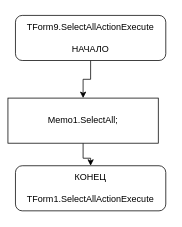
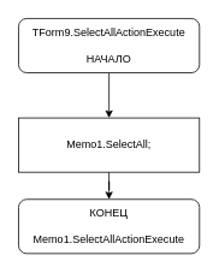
- <mxCell id="5" value="Memo1.SelectAll;" style="rounded=0;whiteSpace=wrap;html=1;" vertex="1" parent="1"><mxGeometry x="10" y="130" width="200" height="60" as="geometry" /></mxCell>
+ <mxCell id="5" value="Memo1.SelectAll;" style="rounded=0;whiteSpace=wrap;html=1;" vertex="1" parent="1"><mxGeometry x="20" y="130" width="200" height="60" as="geometry" /></mxCell>
- <mxCell id="6" value="КОНЕЦ&lt;br&gt;&lt;br&gt;TForm1.SelectAllActionExecute" style="rounded=1;whiteSpace=wrap;html=1;" vertex="1" parent="1"><mxGeometry x="20" y="220" width="200" height="60" as="geometry" /></mxCell>
+ <mxCell id="6" value="КОНЕЦ&lt;br&gt;&lt;br&gt;Memo1.SelectAllActionExecute" style="rounded=1;whiteSpace=wrap;html=1;" vertex="1" parent="1"><mxGeometry x="20" y="220" width="200" height="60" as="geometry" /></mxCell>
